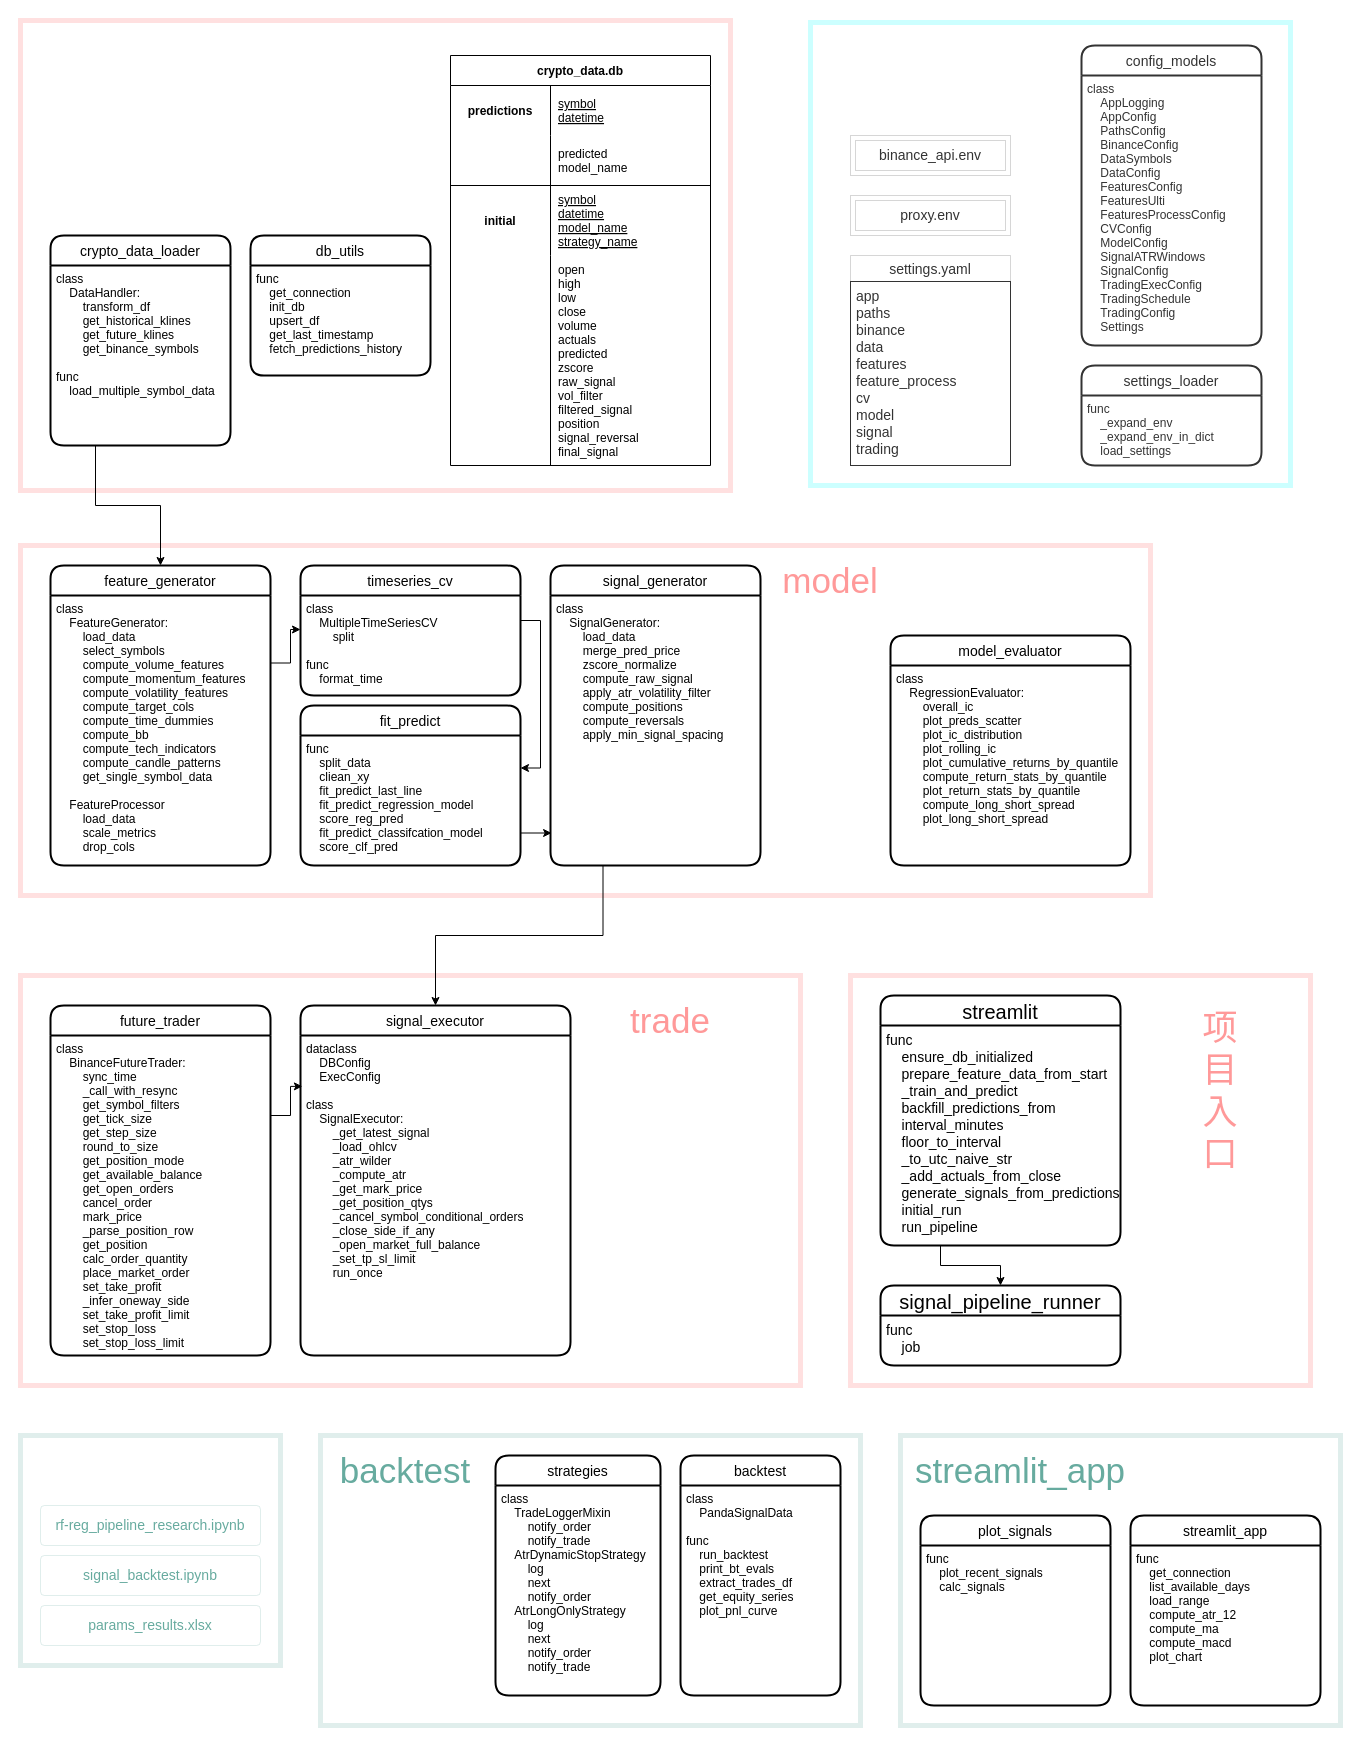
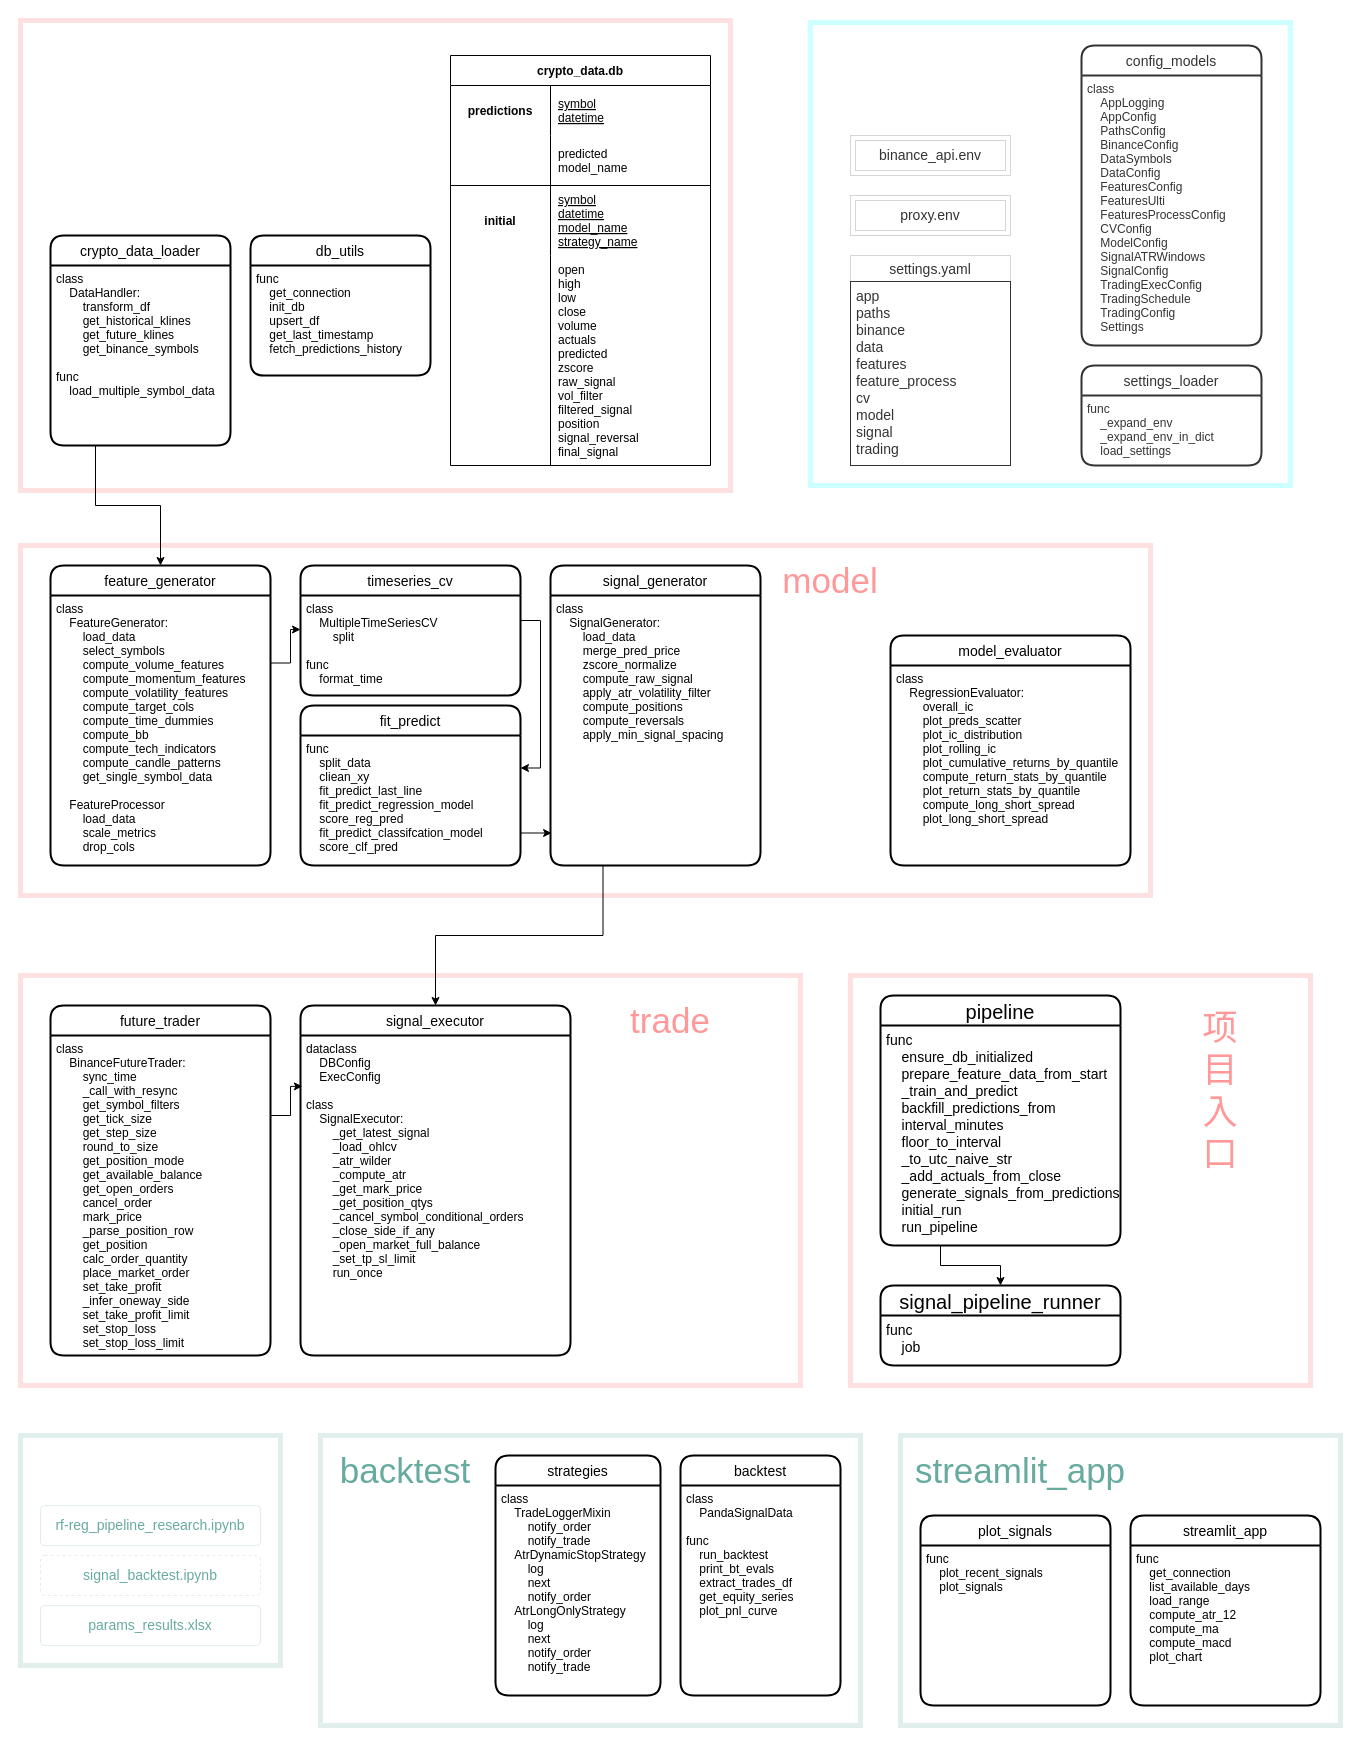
- <mxCell id="45" value="streamlit" style="swimlane;childLayout=stackLayout;horizontal=1;startSize=30;horizontalStack=0;rounded=1;fontSize=20;fontStyle=0;strokeWidth=2;resizeParent=0;resizeLast=1;shadow=0;dashed=0;align=center;" vertex="1" parent="1"><mxGeometry x="880" y="995" width="240" height="250" as="geometry" /></mxCell>
+ <mxCell id="45" value="pipeline" style="swimlane;childLayout=stackLayout;horizontal=1;startSize=30;horizontalStack=0;rounded=1;fontSize=20;fontStyle=0;strokeWidth=2;resizeParent=0;resizeLast=1;shadow=0;dashed=0;align=center;" vertex="1" parent="1"><mxGeometry x="880" y="995" width="240" height="250" as="geometry" /></mxCell>
- <mxCell id="73" value="func&#10;    plot_recent_signals&#10;    calc_signals" style="align=left;strokeColor=none;fillColor=none;spacingLeft=4;fontSize=12;verticalAlign=top;resizable=0;rotatable=0;part=1;" vertex="1" parent="72"><mxGeometry y="30" width="190" height="160" as="geometry" /></mxCell>
+ <mxCell id="73" value="func&#10;    plot_recent_signals&#10;    plot_signals" style="align=left;strokeColor=none;fillColor=none;spacingLeft=4;fontSize=12;verticalAlign=top;resizable=0;rotatable=0;part=1;" vertex="1" parent="72"><mxGeometry y="30" width="190" height="160" as="geometry" /></mxCell>
- <mxCell id="62" value="signal_backtest.ipynb" style="rounded=1;arcSize=10;whiteSpace=wrap;html=1;align=center;labelBackgroundColor=none;strokeColor=#67AB9F;strokeWidth=1;fontSize=14;fontColor=#67AB9F;gradientColor=none;opacity=20;" vertex="1" parent="1"><mxGeometry x="40" y="1555" width="220" height="40" as="geometry" /></mxCell>
+ <mxCell id="62" value="signal_backtest.ipynb" style="rounded=1;arcSize=10;whiteSpace=wrap;html=1;align=center;labelBackgroundColor=none;strokeColor=#67AB9F;strokeWidth=1;fontSize=14;fontColor=#67AB9F;gradientColor=none;opacity=20;dashed=1;" vertex="1" parent="1"><mxGeometry x="40" y="1555" width="220" height="40" as="geometry" /></mxCell>
